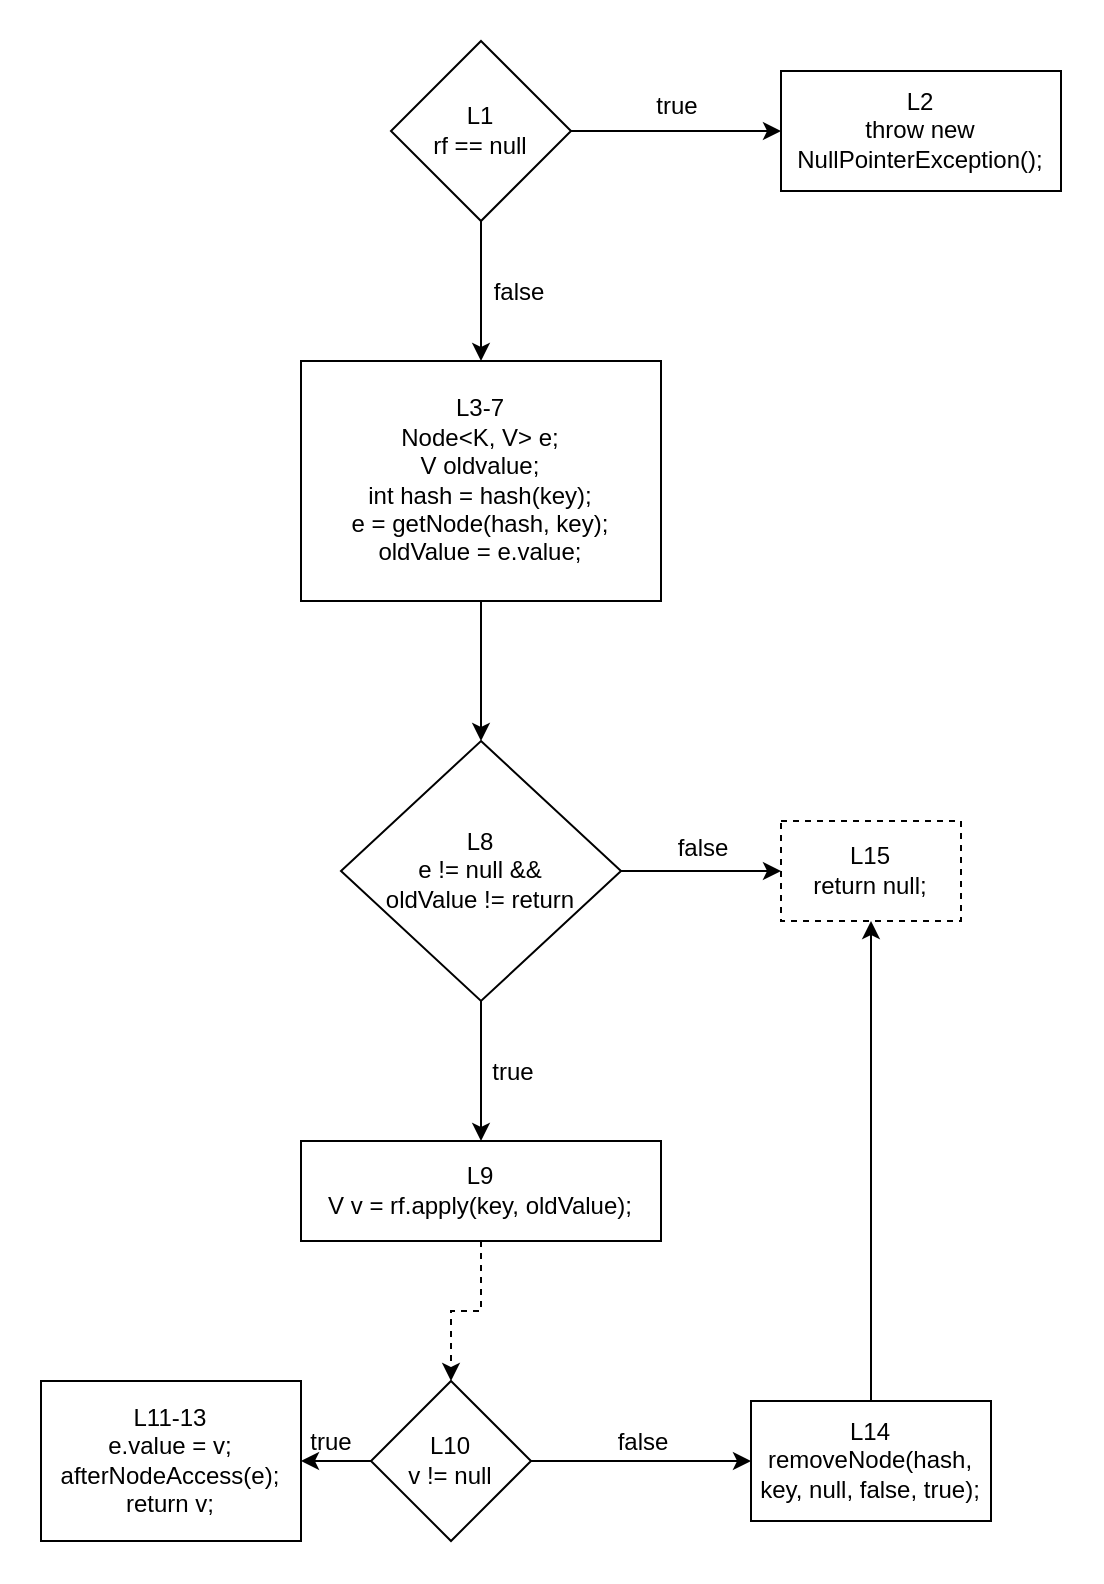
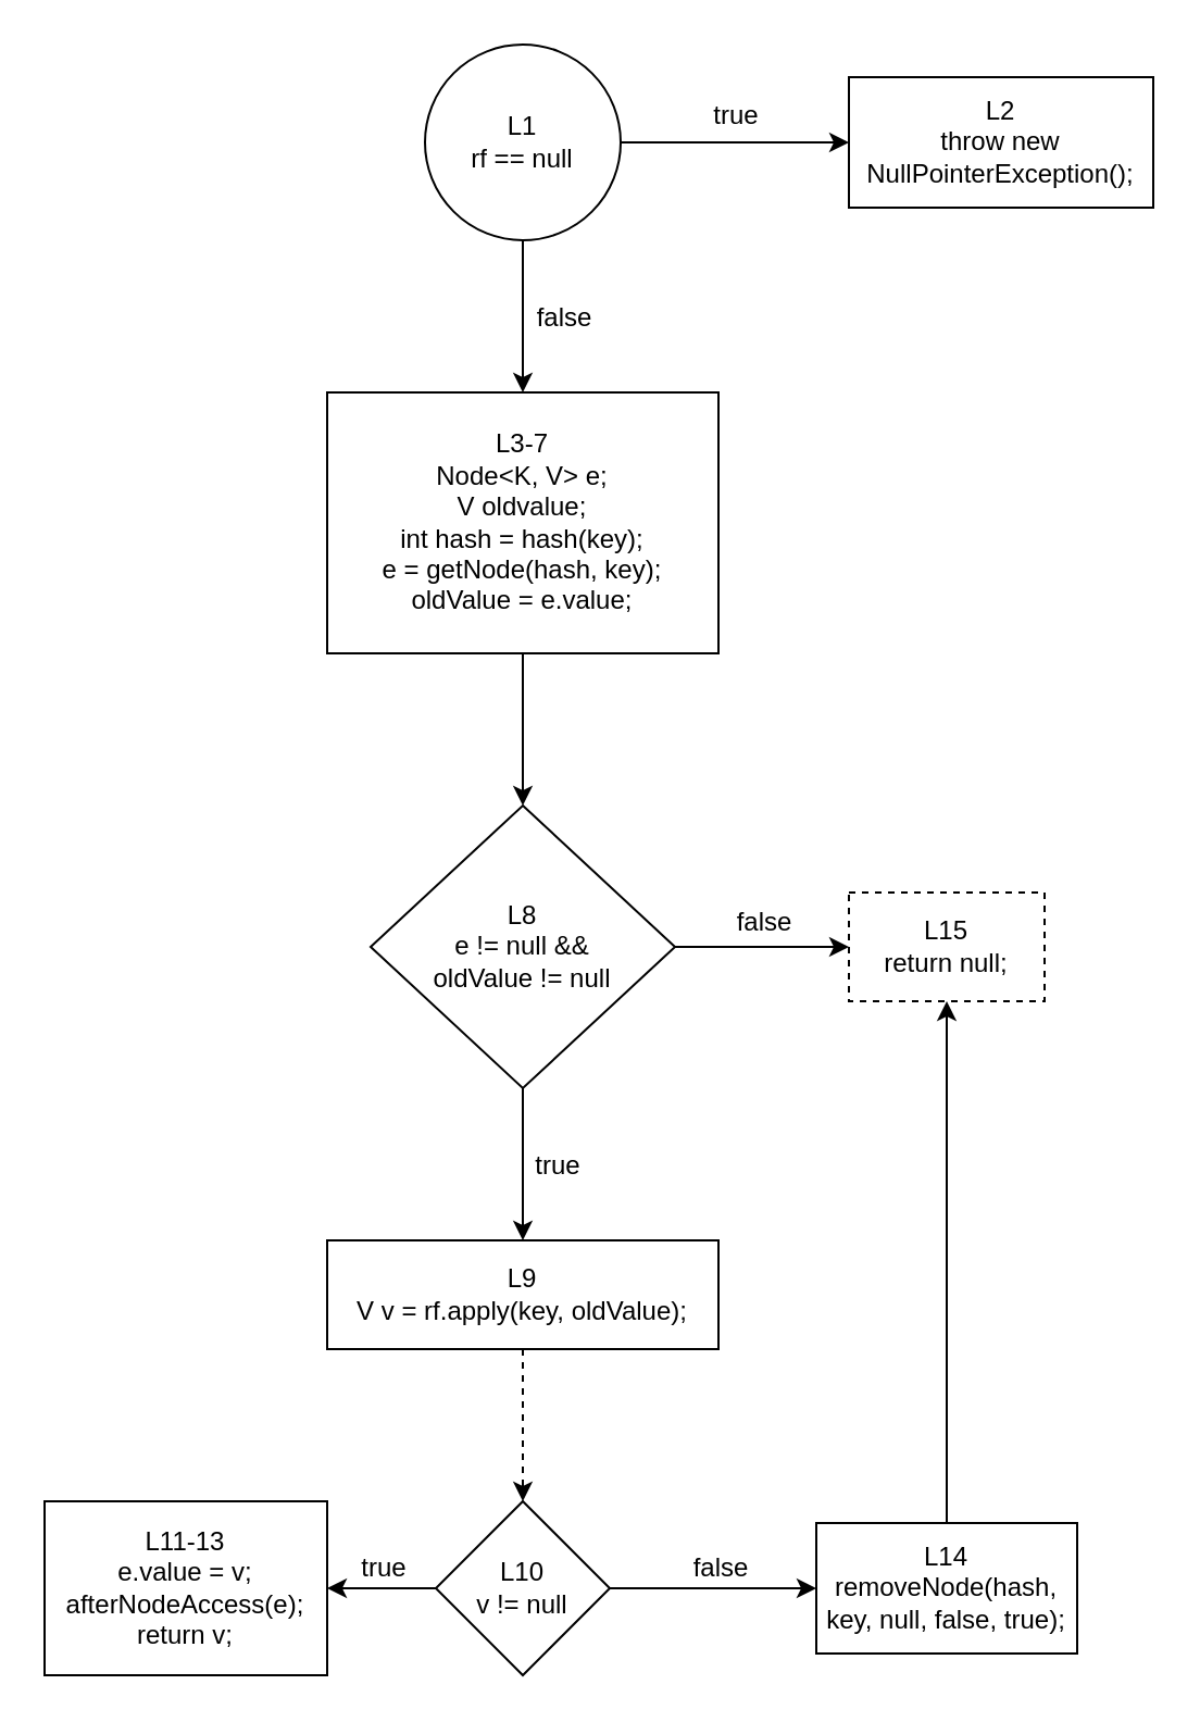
- <mxCell id="6" value="L1&lt;br&gt;rf == null" style="rhombus;whiteSpace=wrap;html=1;" vertex="1" parent="1"><mxGeometry x="195" y="20" width="90" height="90" as="geometry" /></mxCell>
+ <mxCell id="6" value="L1&lt;br&gt;rf == null" style="ellipse;whiteSpace=wrap;html=1;" vertex="1" parent="1"><mxGeometry x="195" y="20" width="90" height="90" as="geometry" /></mxCell>
- <mxCell id="14" value="L8&lt;br&gt;e != null &amp;amp;&amp;amp; &lt;br&gt;oldValue != return" style="rhombus;whiteSpace=wrap;html=1;labelBackgroundColor=none;" vertex="1" parent="1"><mxGeometry x="170" y="370" width="140" height="130" as="geometry" /></mxCell>
+ <mxCell id="14" value="L8&lt;br&gt;e != null &amp;amp;&amp;amp; &lt;br&gt;oldValue != null" style="rhombus;whiteSpace=wrap;html=1;labelBackgroundColor=none;" vertex="1" parent="1"><mxGeometry x="170" y="370" width="140" height="130" as="geometry" /></mxCell>
- <mxCell id="22" value="L10&lt;br&gt;v != null" style="rhombus;whiteSpace=wrap;html=1;labelBackgroundColor=none;" vertex="1" parent="1"><mxGeometry x="185" y="690" width="80" height="80" as="geometry" /></mxCell>
+ <mxCell id="22" value="L10&lt;br&gt;v != null" style="rhombus;whiteSpace=wrap;html=1;labelBackgroundColor=none;" vertex="1" parent="1"><mxGeometry x="200" y="690" width="80" height="80" as="geometry" /></mxCell>
